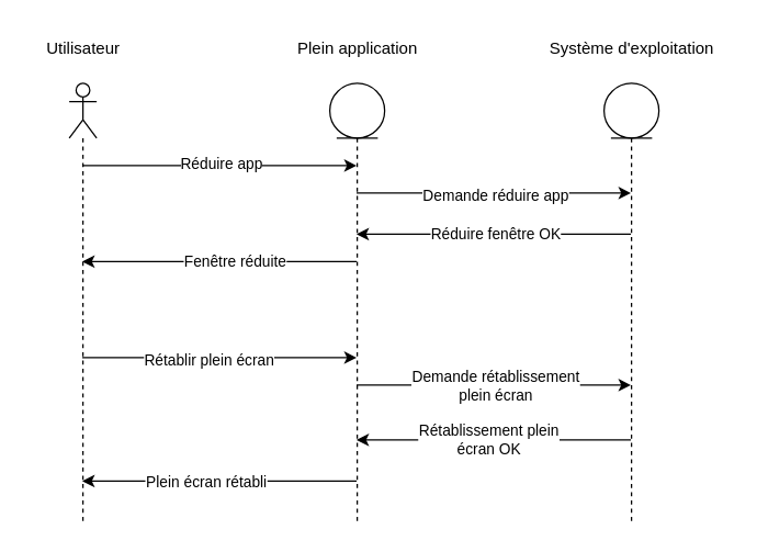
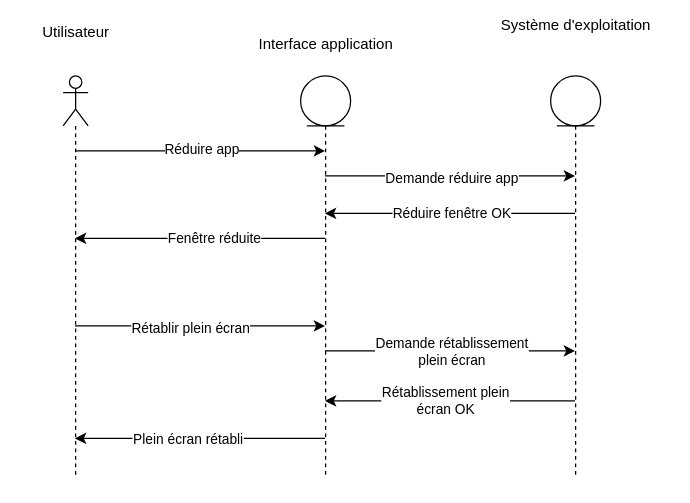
- <mxCell id="3" value="Utilisateur" style="text;html=1;align=center;verticalAlign=middle;resizable=0;points=[];autosize=1;strokeColor=none;fillColor=none;" vertex="1" parent="1"><mxGeometry x="20" y="20" width="80" height="30" as="geometry" /></mxCell>
+ <mxCell id="3" value="Utilisateur" style="text;html=1;align=center;verticalAlign=middle;resizable=0;points=[];autosize=1;strokeColor=none;fillColor=none;" vertex="1" parent="1"><mxGeometry x="20" y="10" width="80" height="30" as="geometry" /></mxCell>
- <mxCell id="5" value="Plein application" style="text;html=1;align=center;verticalAlign=middle;resizable=0;points=[];autosize=1;strokeColor=none;fillColor=none;" vertex="1" parent="1"><mxGeometry x="195" y="20" width="130" height="30" as="geometry" /></mxCell>
+ <mxCell id="5" value="Interface application" style="text;html=1;align=center;verticalAlign=middle;resizable=0;points=[];autosize=1;strokeColor=none;fillColor=none;" vertex="1" parent="1"><mxGeometry x="195" y="20" width="130" height="30" as="geometry" /></mxCell>
- <mxCell id="7" value="Système d'exploitation" style="text;html=1;align=center;verticalAlign=middle;resizable=0;points=[];autosize=1;strokeColor=none;fillColor=none;" vertex="1" parent="1"><mxGeometry x="390" y="20" width="140" height="30" as="geometry" /></mxCell>
+ <mxCell id="7" value="Système d'exploitation" style="text;html=1;align=center;verticalAlign=middle;resizable=0;points=[];autosize=1;strokeColor=none;fillColor=none;" vertex="1" parent="1"><mxGeometry x="390" y="5" width="140" height="30" as="geometry" /></mxCell>
